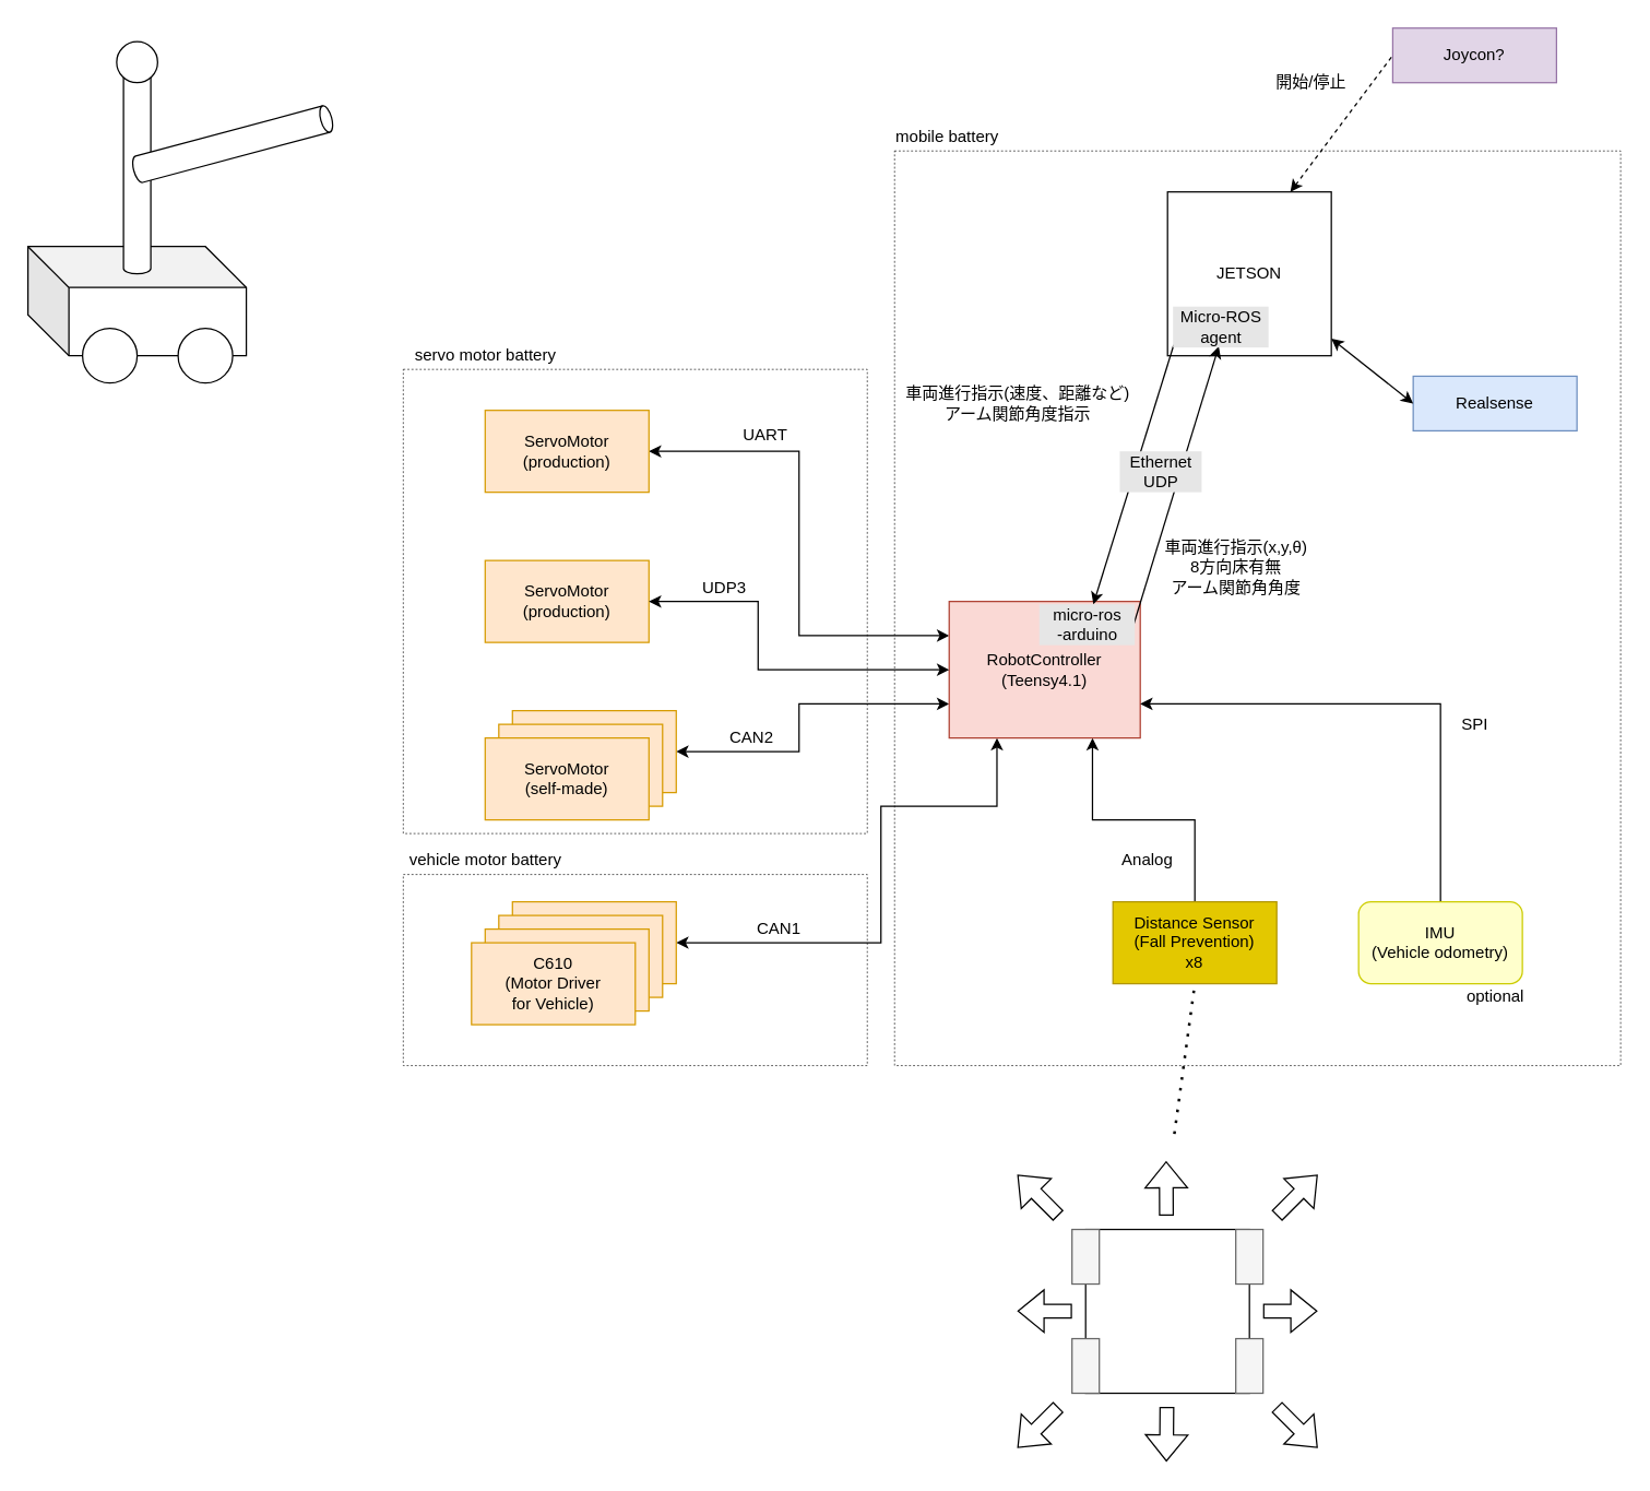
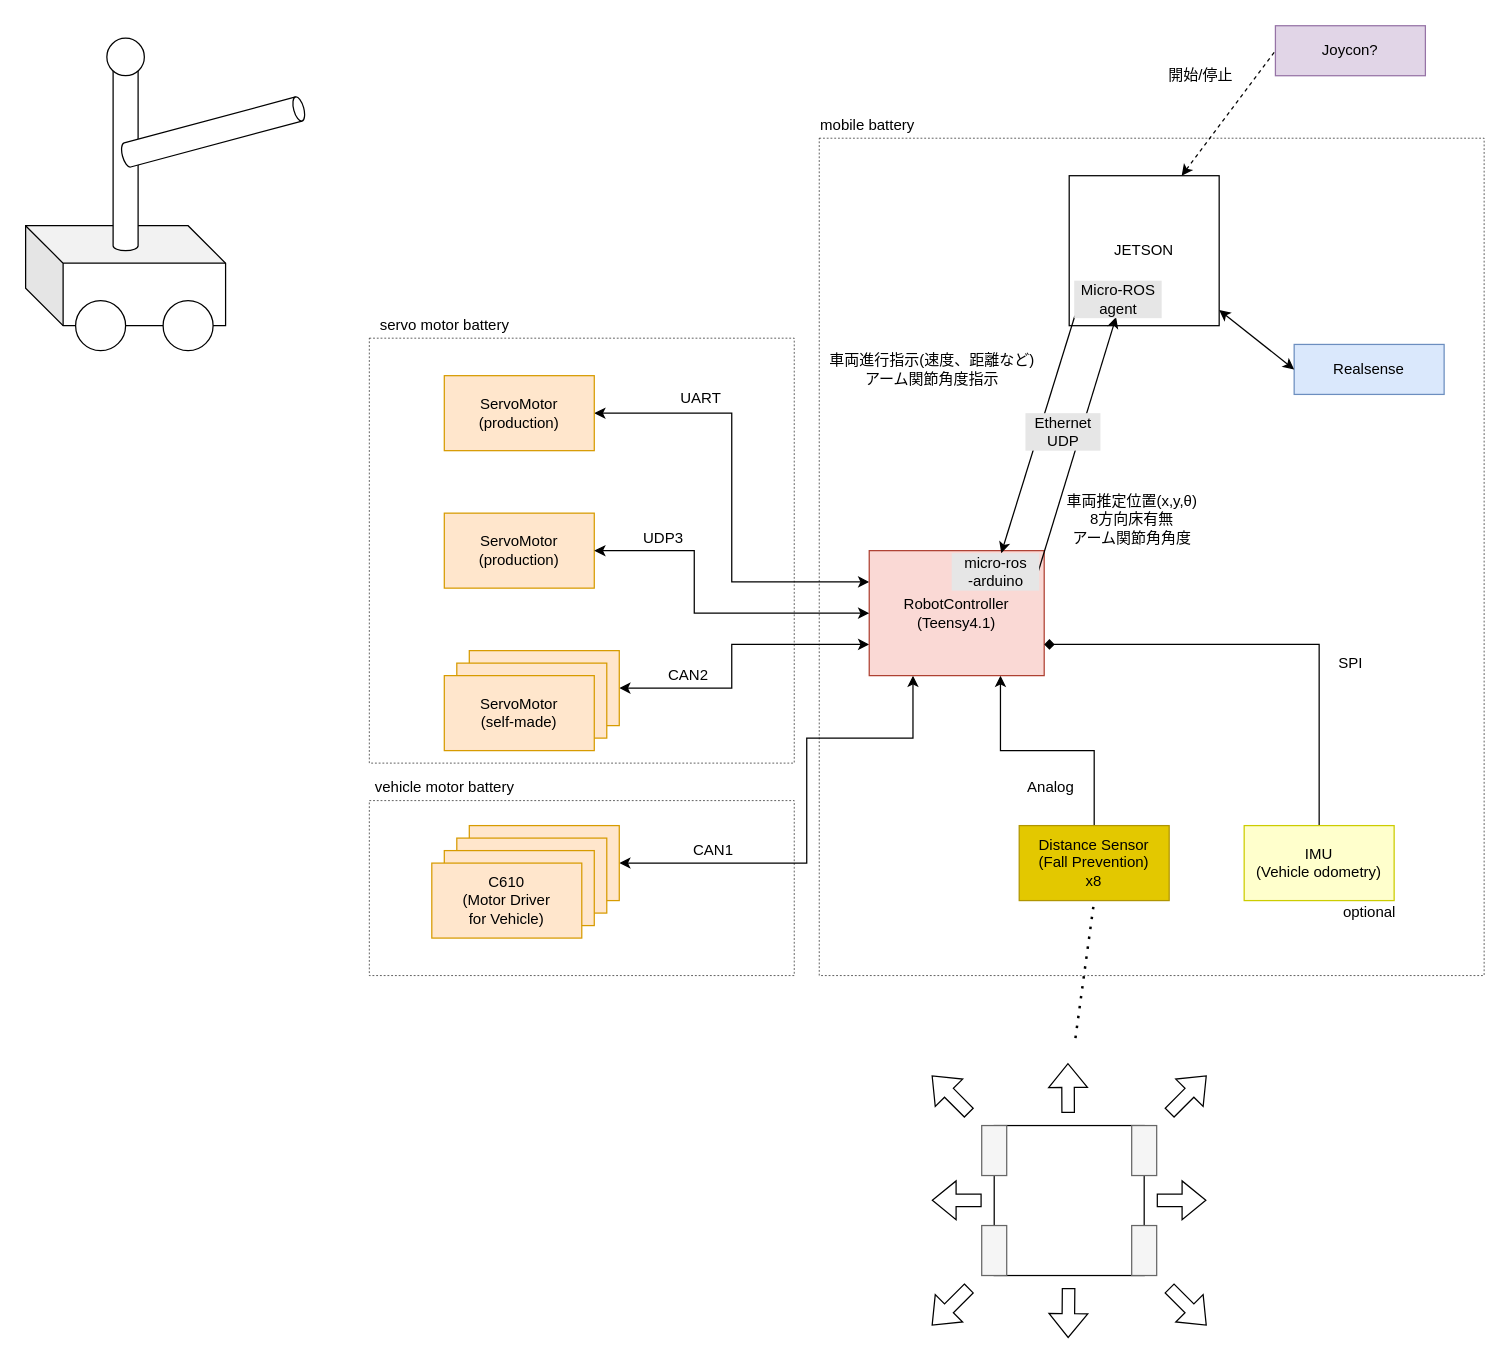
- <mxCell id="37" value="車両進行指示(x,y,θ)&lt;br&gt;8方向床有無&lt;br&gt;アーム関節角角度" style="text;html=1;align=center;verticalAlign=middle;resizable=0;points=[];autosize=1;strokeColor=none;fillColor=none;" parent="1" vertex="1"><mxGeometry x="845" y="390" width="120" height="50" as="geometry" /></mxCell>
+ <mxCell id="37" value="車両推定位置(x,y,θ)&lt;br&gt;8方向床有無&lt;br&gt;アーム関節角角度" style="text;html=1;align=center;verticalAlign=middle;resizable=0;points=[];autosize=1;strokeColor=none;fillColor=none;" parent="1" vertex="1"><mxGeometry x="845" y="390" width="120" height="50" as="geometry" /></mxCell>
- <mxCell id="21" style="edgeStyle=orthogonalEdgeStyle;rounded=0;orthogonalLoop=1;jettySize=auto;html=1;exitX=0.5;exitY=0;exitDx=0;exitDy=0;entryX=1;entryY=0.75;entryDx=0;entryDy=0;startArrow=none;startFill=0;endArrow=classic;endFill=1;" parent="1" source="22" target="16" edge="1"><mxGeometry relative="1" as="geometry" /></mxCell>
+ <mxCell id="21" style="edgeStyle=orthogonalEdgeStyle;rounded=0;orthogonalLoop=1;jettySize=auto;html=1;exitX=0.5;exitY=0;exitDx=0;exitDy=0;entryX=1;entryY=0.75;entryDx=0;entryDy=0;startArrow=none;startFill=0;endArrow=diamond;endFill=1;" parent="1" source="22" target="16" edge="1"><mxGeometry relative="1" as="geometry" /></mxCell>
- <mxCell id="22" value="IMU&lt;br&gt;(Vehicle odometry)" style="whiteSpace=wrap;html=1;fillColor=#FFFFCC;strokeColor=#CCCC00;rounded=1;" parent="1" vertex="1"><mxGeometry x="995" y="660" width="120" height="60" as="geometry" /></mxCell>
+ <mxCell id="22" value="IMU&lt;br&gt;(Vehicle odometry)" style="rounded=0;whiteSpace=wrap;html=1;fillColor=#FFFFCC;strokeColor=#CCCC00;" parent="1" vertex="1"><mxGeometry x="995" y="660" width="120" height="60" as="geometry" /></mxCell>
